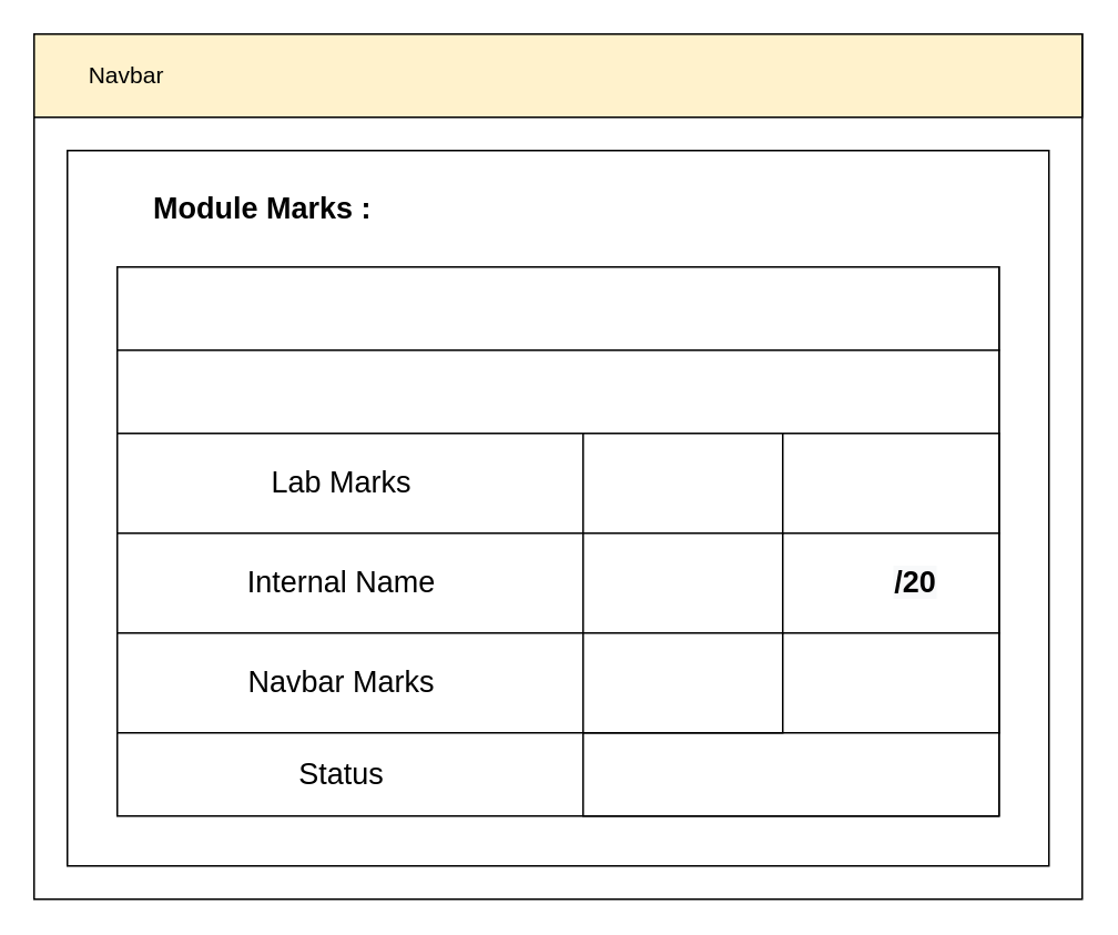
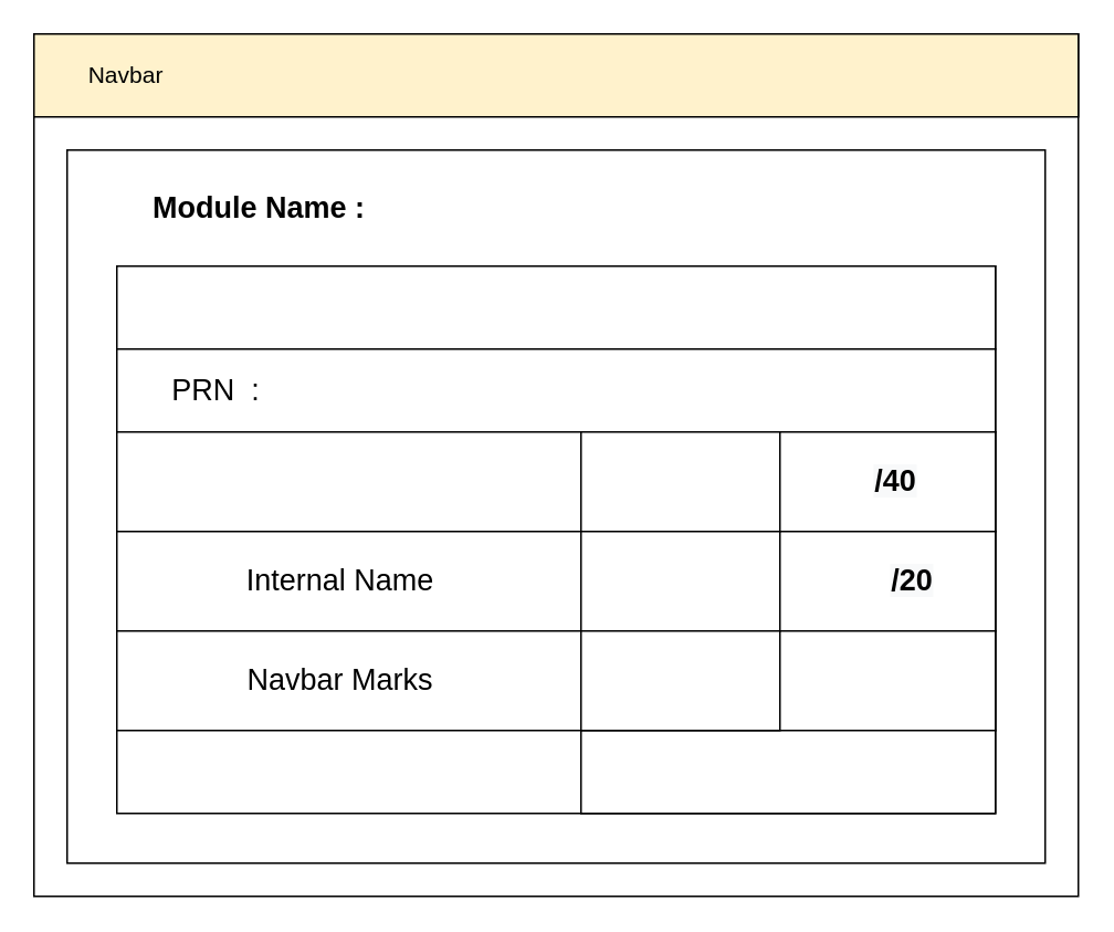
- <mxCell id="22" value="&lt;b&gt;&amp;nbsp; &amp;nbsp; Module Marks :&lt;/b&gt;" style="text;html=1;strokeColor=none;fillColor=none;align=left;verticalAlign=middle;whiteSpace=wrap;rounded=0;fontSize=18;" vertex="1" parent="1"><mxGeometry x="70" y="110" width="250" height="30" as="geometry" /></mxCell>
+ <mxCell id="22" value="&lt;b&gt;&amp;nbsp; &amp;nbsp; Module Name :&lt;/b&gt;" style="text;html=1;strokeColor=none;fillColor=none;align=left;verticalAlign=middle;whiteSpace=wrap;rounded=0;fontSize=18;" vertex="1" parent="1"><mxGeometry x="70" y="110" width="250" height="30" as="geometry" /></mxCell>
+ <mxCell id="11" value="&amp;nbsp; PRN&amp;nbsp; :" style="text;html=1;strokeColor=none;fillColor=none;align=center;verticalAlign=middle;whiteSpace=wrap;rounded=0;fontSize=18;" vertex="1" parent="1"><mxGeometry x="90" y="220" width="70" height="30" as="geometry" /></mxCell>
- <mxCell id="12" value="Lab Marks" style="text;html=1;strokeColor=none;fillColor=none;align=center;verticalAlign=middle;whiteSpace=wrap;rounded=0;fontSize=18;" vertex="1" parent="1"><mxGeometry x="130" y="275" width="150" height="30" as="geometry" /></mxCell>
+ <mxCell id="20" value="&lt;span style=&quot;color: rgb(0, 0, 0); font-family: Helvetica; font-size: 18px; font-style: normal; font-variant-ligatures: normal; font-variant-caps: normal; letter-spacing: normal; orphans: 2; text-align: center; text-indent: 0px; text-transform: none; widows: 2; word-spacing: 0px; -webkit-text-stroke-width: 0px; background-color: rgb(248, 249, 250); text-decoration-thickness: initial; text-decoration-style: initial; text-decoration-color: initial; float: none; display: inline !important;&quot;&gt;&lt;b&gt;/40&lt;/b&gt;&lt;/span&gt;" style="text;html=1;strokeColor=none;fillColor=none;align=center;verticalAlign=middle;whiteSpace=wrap;rounded=0;fontSize=18;" vertex="1" parent="1"><mxGeometry x="510" y="275" width="60" height="30" as="geometry" /></mxCell>
- <mxCell id="15" value="Status" style="text;html=1;strokeColor=none;fillColor=none;align=center;verticalAlign=middle;whiteSpace=wrap;rounded=0;fontSize=18;" vertex="1" parent="1"><mxGeometry x="115" y="450" width="180" height="30" as="geometry" /></mxCell>
